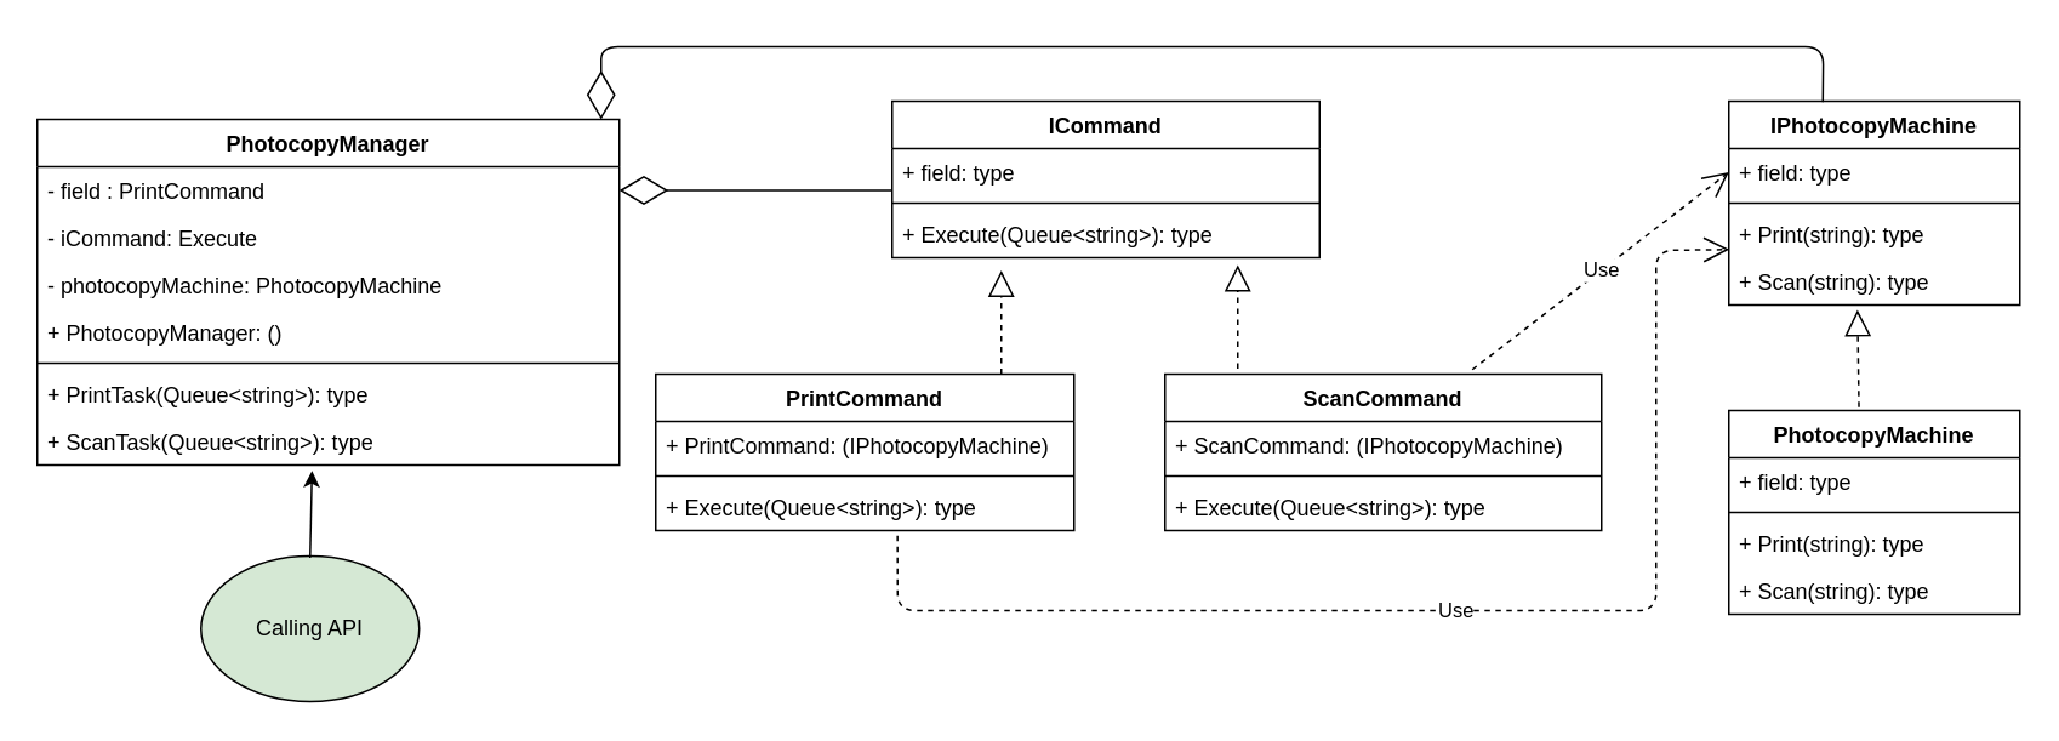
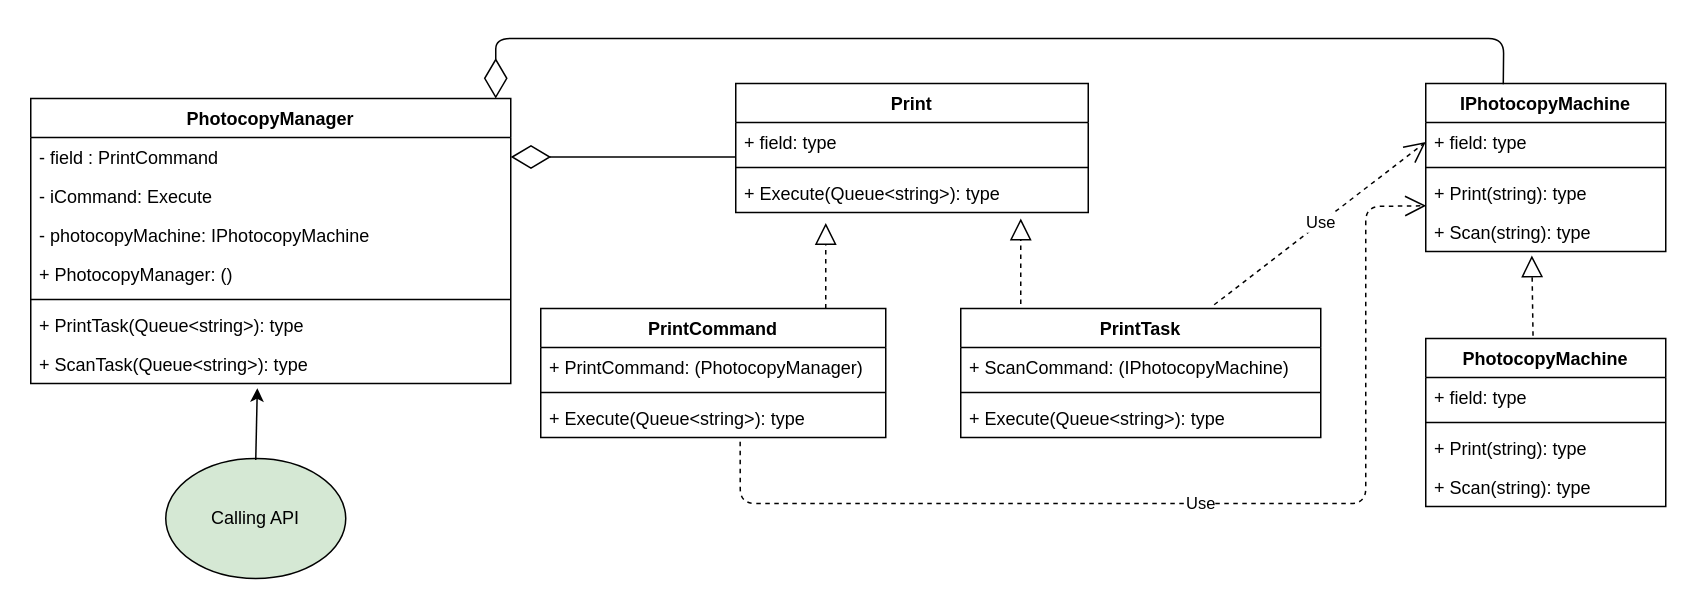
- <mxCell id="20" value="ICommand" style="swimlane;fontStyle=1;align=center;verticalAlign=top;childLayout=stackLayout;horizontal=1;startSize=26;horizontalStack=0;resizeParent=1;resizeParentMax=0;resizeLast=0;collapsible=1;marginBottom=0;" parent="1" vertex="1"><mxGeometry x="490" y="50" width="235" height="86" as="geometry" /></mxCell>
+ <mxCell id="20" value="Print" style="swimlane;fontStyle=1;align=center;verticalAlign=top;childLayout=stackLayout;horizontal=1;startSize=26;horizontalStack=0;resizeParent=1;resizeParentMax=0;resizeLast=0;collapsible=1;marginBottom=0;" parent="1" vertex="1"><mxGeometry x="490" y="50" width="235" height="86" as="geometry" /></mxCell>
- <mxCell id="15" value="- photocopyMachine: PhotocopyMachine" style="text;strokeColor=none;fillColor=none;align=left;verticalAlign=top;spacingLeft=4;spacingRight=4;overflow=hidden;rotatable=0;points=[[0,0.5],[1,0.5]];portConstraint=eastwest;" parent="12" vertex="1"><mxGeometry y="78" width="320" height="26" as="geometry" /></mxCell>
+ <mxCell id="15" value="- photocopyMachine: IPhotocopyMachine" style="text;strokeColor=none;fillColor=none;align=left;verticalAlign=top;spacingLeft=4;spacingRight=4;overflow=hidden;rotatable=0;points=[[0,0.5],[1,0.5]];portConstraint=eastwest;" parent="12" vertex="1"><mxGeometry y="78" width="320" height="26" as="geometry" /></mxCell>
- <mxCell id="28" value="ScanCommand" style="swimlane;fontStyle=1;align=center;verticalAlign=top;childLayout=stackLayout;horizontal=1;startSize=26;horizontalStack=0;resizeParent=1;resizeParentMax=0;resizeLast=0;collapsible=1;marginBottom=0;" parent="1" vertex="1"><mxGeometry x="640" y="200" width="240" height="86" as="geometry" /></mxCell>
+ <mxCell id="28" value="PrintTask" style="swimlane;fontStyle=1;align=center;verticalAlign=top;childLayout=stackLayout;horizontal=1;startSize=26;horizontalStack=0;resizeParent=1;resizeParentMax=0;resizeLast=0;collapsible=1;marginBottom=0;" parent="1" vertex="1"><mxGeometry x="640" y="200" width="240" height="86" as="geometry" /></mxCell>
- <mxCell id="25" value="+ PrintCommand: (IPhotocopyMachine)" style="text;strokeColor=none;fillColor=none;align=left;verticalAlign=top;spacingLeft=4;spacingRight=4;overflow=hidden;rotatable=0;points=[[0,0.5],[1,0.5]];portConstraint=eastwest;" parent="24" vertex="1"><mxGeometry y="26" width="230" height="26" as="geometry" /></mxCell>
+ <mxCell id="25" value="+ PrintCommand: (PhotocopyManager)" style="text;strokeColor=none;fillColor=none;align=left;verticalAlign=top;spacingLeft=4;spacingRight=4;overflow=hidden;rotatable=0;points=[[0,0.5],[1,0.5]];portConstraint=eastwest;" parent="24" vertex="1"><mxGeometry y="26" width="230" height="26" as="geometry" /></mxCell>
